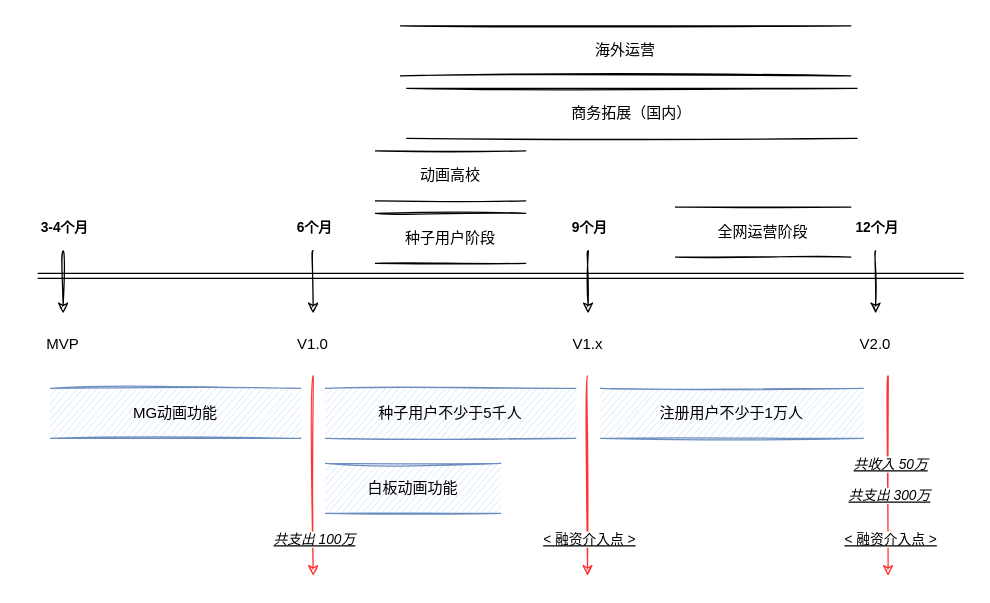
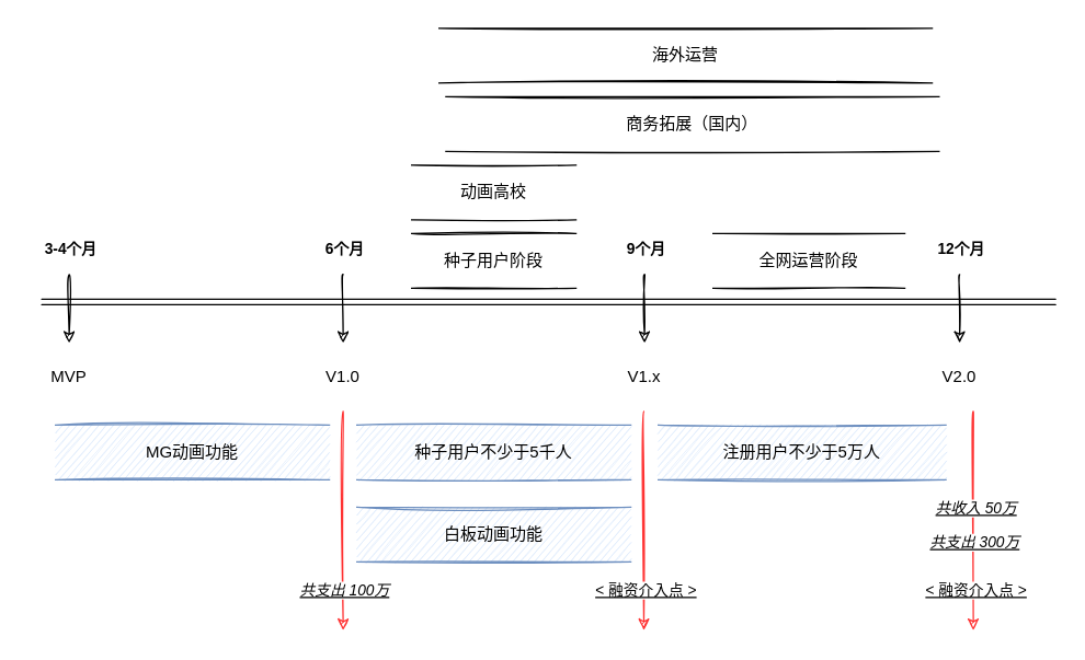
- <mxCell id="17" value="全网运营阶段" style="shape=partialRectangle;whiteSpace=wrap;html=1;left=0;right=0;fillColor=none;sketch=1;" parent="1" vertex="1"><mxGeometry x="540" y="165" width="140" height="40" as="geometry" /></mxCell>
+ <mxCell id="17" value="全网运营阶段" style="shape=partialRectangle;whiteSpace=wrap;html=1;left=0;right=0;fillColor=none;sketch=1;" parent="1" vertex="1"><mxGeometry x="520" y="170" width="140" height="40" as="geometry" /></mxCell>
- <mxCell id="21" value="注册用户不少于1万人" style="shape=partialRectangle;whiteSpace=wrap;html=1;left=0;right=0;fillColor=#dae8fc;sketch=1;strokeColor=#6c8ebf;" parent="1" vertex="1"><mxGeometry x="480" y="310" width="210" height="40" as="geometry" /></mxCell>
+ <mxCell id="21" value="注册用户不少于5万人" style="shape=partialRectangle;whiteSpace=wrap;html=1;left=0;right=0;fillColor=#dae8fc;sketch=1;strokeColor=#6c8ebf;" parent="1" vertex="1"><mxGeometry x="480" y="310" width="210" height="40" as="geometry" /></mxCell>
- <mxCell id="31" value="白板动画功能" style="shape=partialRectangle;whiteSpace=wrap;html=1;left=0;right=0;fillColor=#dae8fc;sketch=1;strokeColor=#6c8ebf;" vertex="1" parent="1"><mxGeometry x="260" y="370" width="140" height="40" as="geometry" /></mxCell>
+ <mxCell id="31" value="白板动画功能" style="shape=partialRectangle;whiteSpace=wrap;html=1;left=0;right=0;fillColor=#dae8fc;sketch=1;strokeColor=#6c8ebf;" vertex="1" parent="1"><mxGeometry x="260" y="370" width="200" height="40" as="geometry" /></mxCell>
